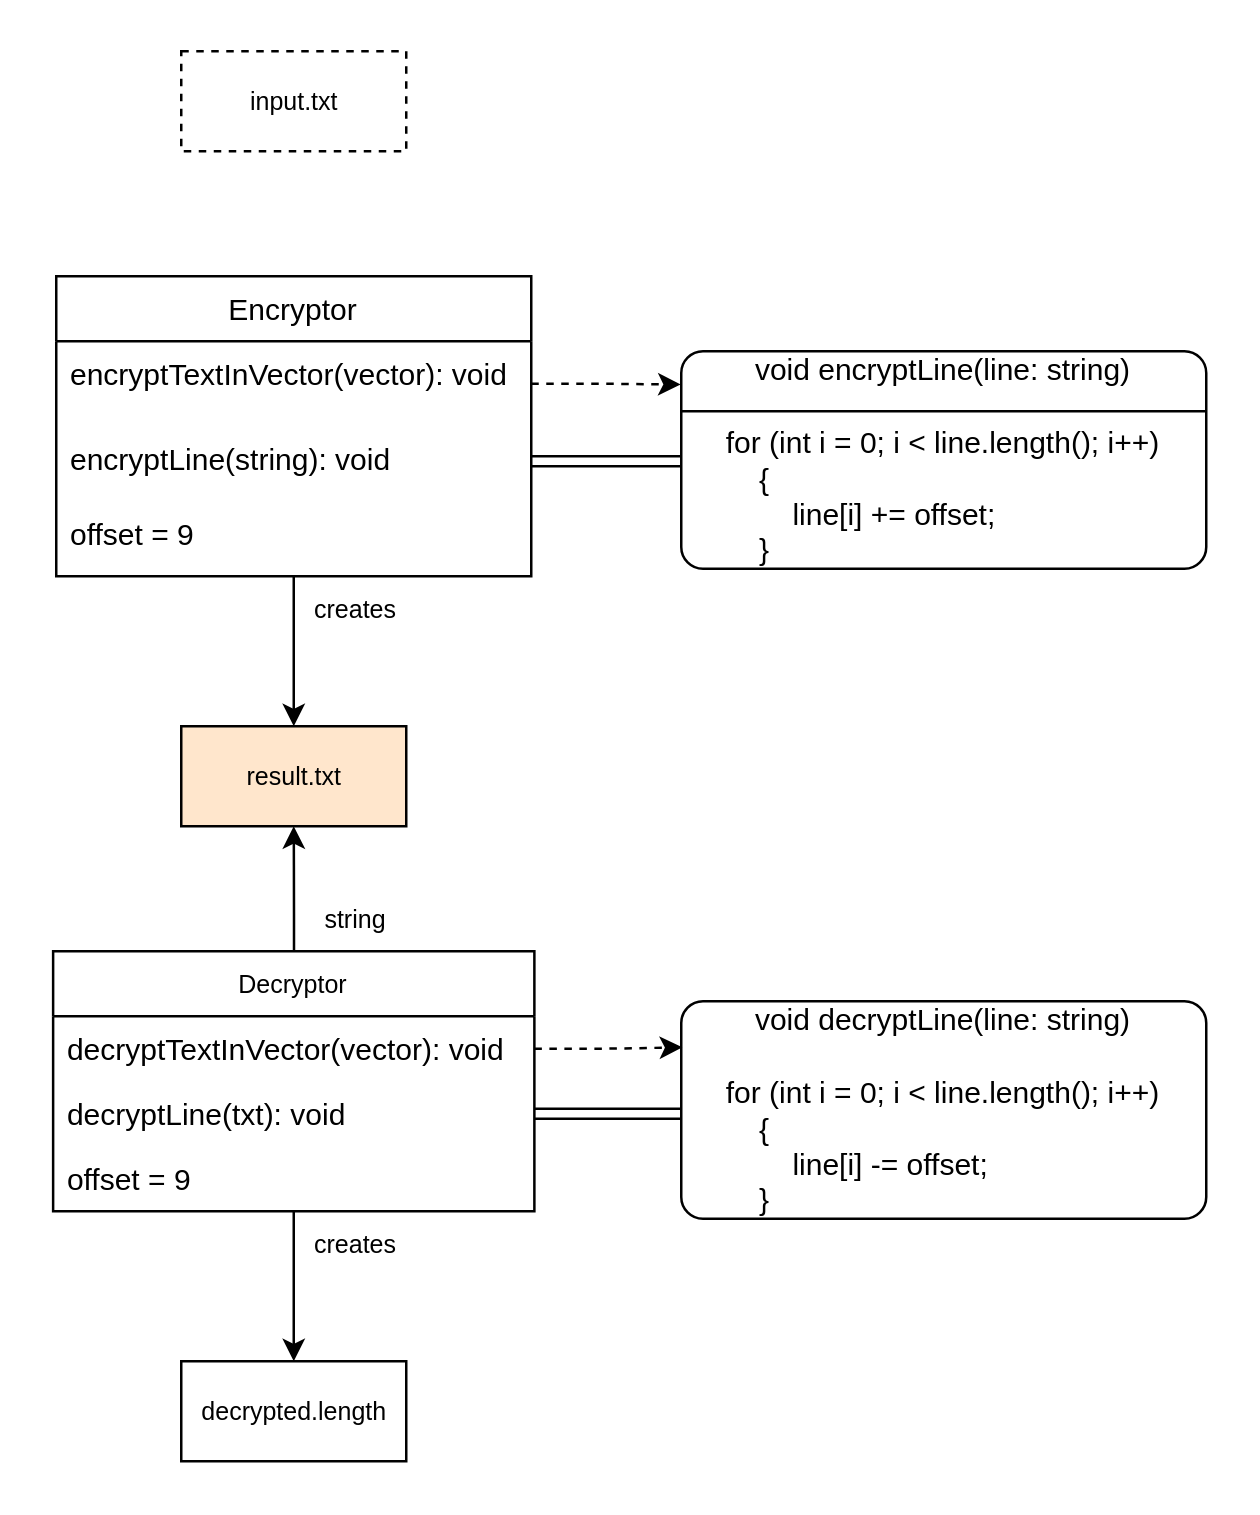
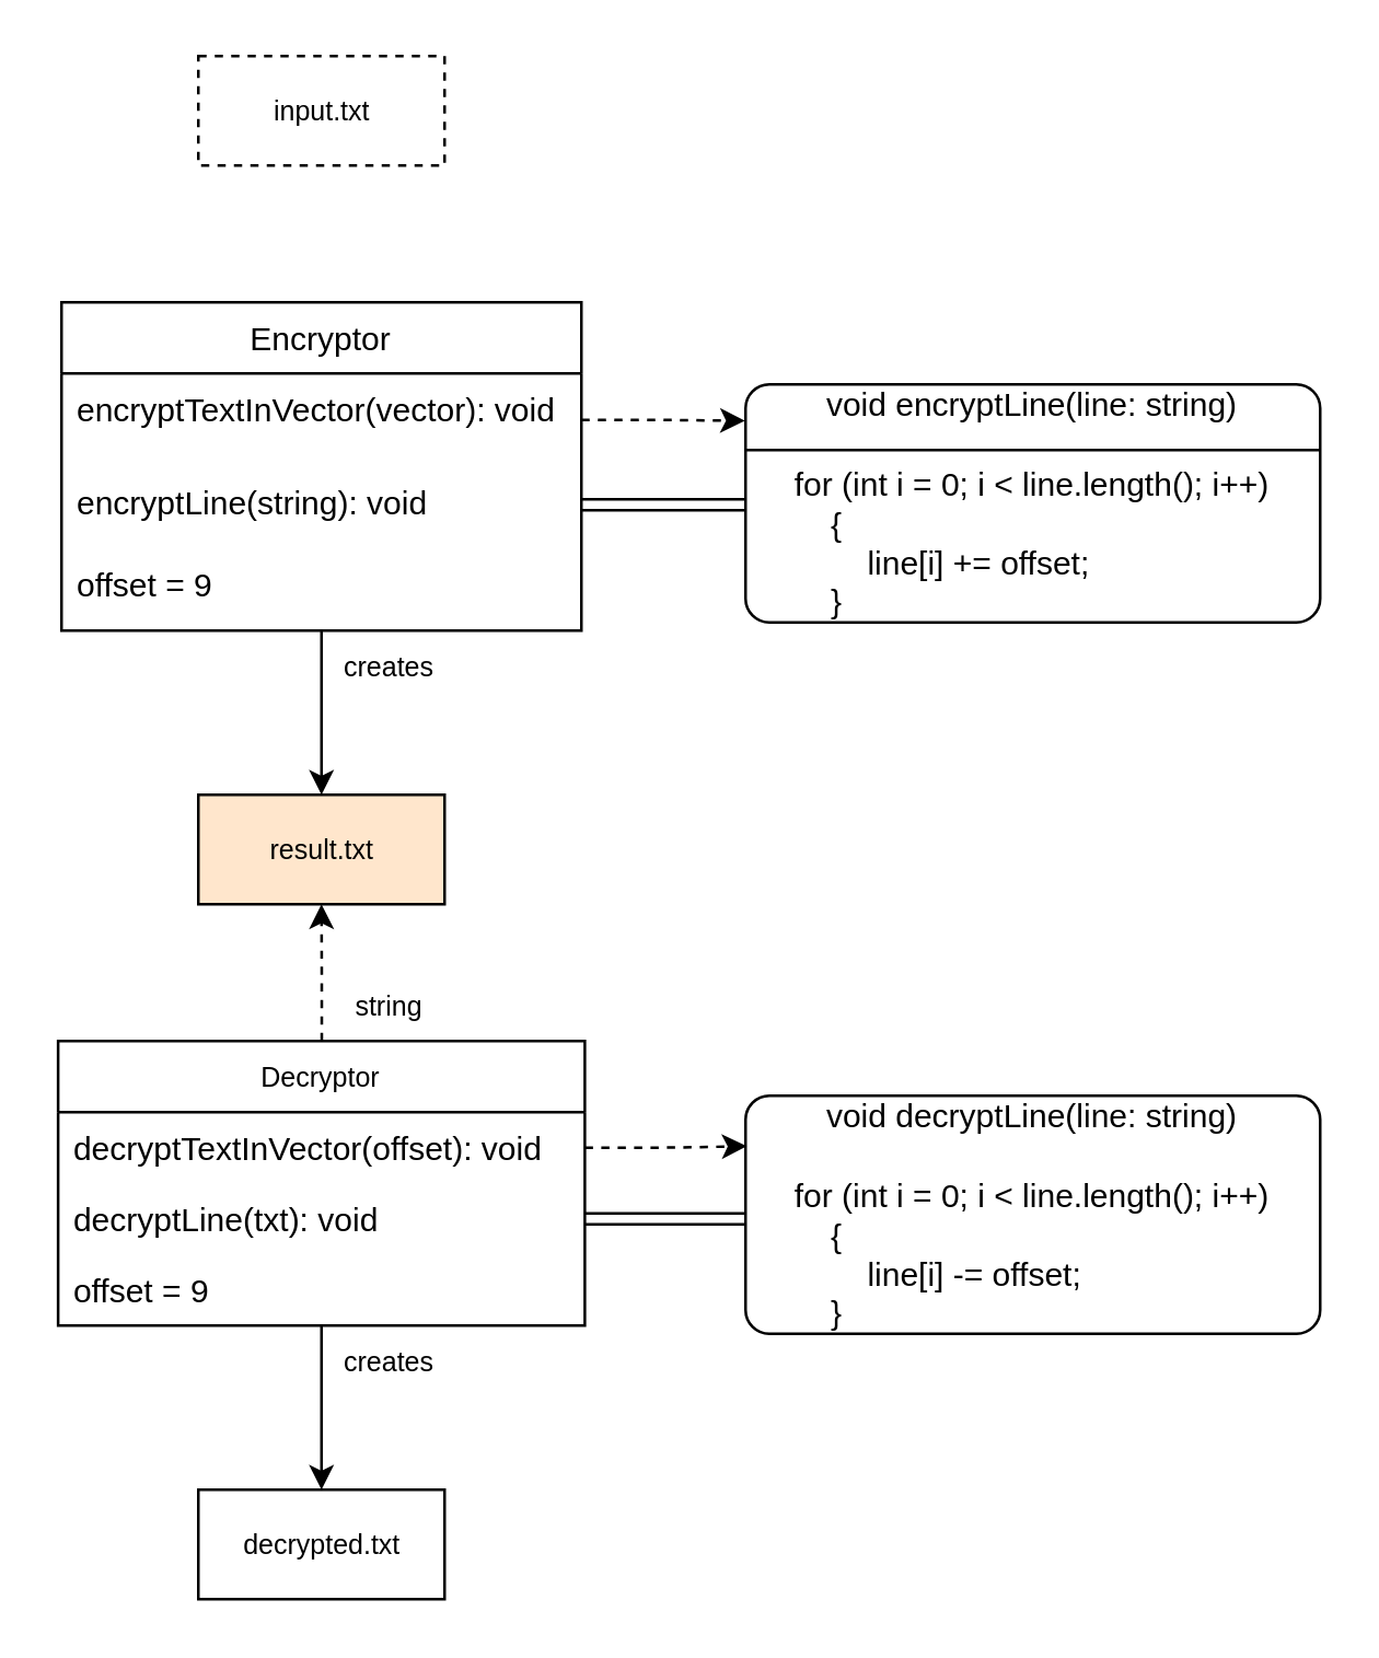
- <mxCell id="13" style="edgeStyle=orthogonalEdgeStyle;rounded=1;orthogonalLoop=1;jettySize=auto;html=1;entryX=0.5;entryY=1;entryDx=0;entryDy=0;fontSize=10;" edge="1" parent="1" source="14" target="12"><mxGeometry relative="1" as="geometry" /></mxCell>
+ <mxCell id="13" style="edgeStyle=orthogonalEdgeStyle;rounded=1;orthogonalLoop=1;jettySize=auto;html=1;entryX=0.5;entryY=1;entryDx=0;entryDy=0;fontSize=10;dashed=1;" edge="1" parent="1" source="14" target="12"><mxGeometry relative="1" as="geometry" /></mxCell>
- <mxCell id="15" value="decryptTextInVector(vector): void" style="text;strokeColor=none;fillColor=none;align=left;verticalAlign=top;spacingLeft=4;spacingRight=4;overflow=hidden;rotatable=0;points=[[0,0.5],[1,0.5]];portConstraint=eastwest;" vertex="1" parent="14"><mxGeometry y="26" width="192.5" height="26" as="geometry" /></mxCell>
+ <mxCell id="15" value="decryptTextInVector(offset): void" style="text;strokeColor=none;fillColor=none;align=left;verticalAlign=top;spacingLeft=4;spacingRight=4;overflow=hidden;rotatable=0;points=[[0,0.5],[1,0.5]];portConstraint=eastwest;" vertex="1" parent="14"><mxGeometry y="26" width="192.5" height="26" as="geometry" /></mxCell>
- <mxCell id="24" value="decrypted.length" style="html=1;fontSize=10;" vertex="1" parent="1"><mxGeometry x="72" y="544" width="90" height="40" as="geometry" /></mxCell>
+ <mxCell id="24" value="decrypted.txt" style="html=1;fontSize=10;" vertex="1" parent="1"><mxGeometry x="72" y="544" width="90" height="40" as="geometry" /></mxCell>
